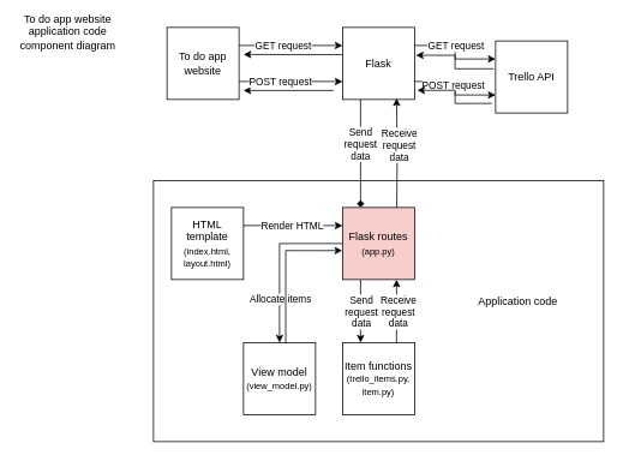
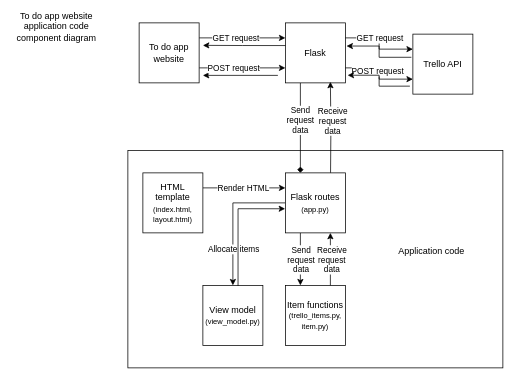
- <mxCell id="17" value="Flask routes &lt;font style=&quot;font-size: 10px;&quot;&gt;(app.py)&lt;/font&gt;" style="whiteSpace=wrap;html=1;aspect=fixed;fillColor=#f8cecc;" parent="1" vertex="1"><mxGeometry x="380" y="230" width="80" height="80" as="geometry" /></mxCell>
+ <mxCell id="17" value="Flask routes &lt;font style=&quot;font-size: 10px;&quot;&gt;(app.py)&lt;/font&gt;" style="whiteSpace=wrap;html=1;aspect=fixed;" parent="1" vertex="1"><mxGeometry x="380" y="230" width="80" height="80" as="geometry" /></mxCell>
